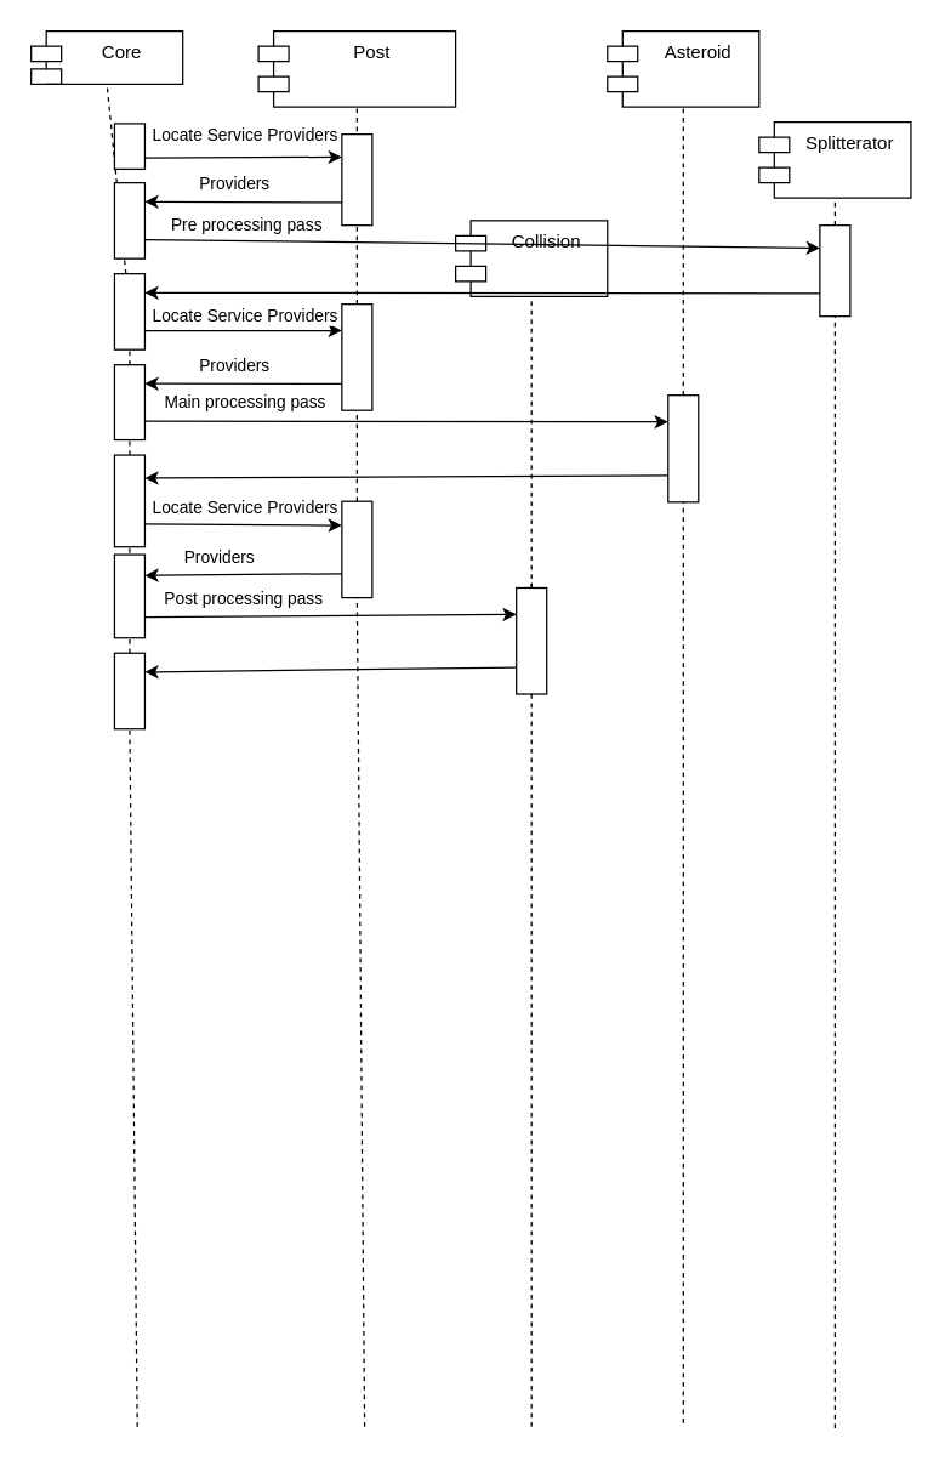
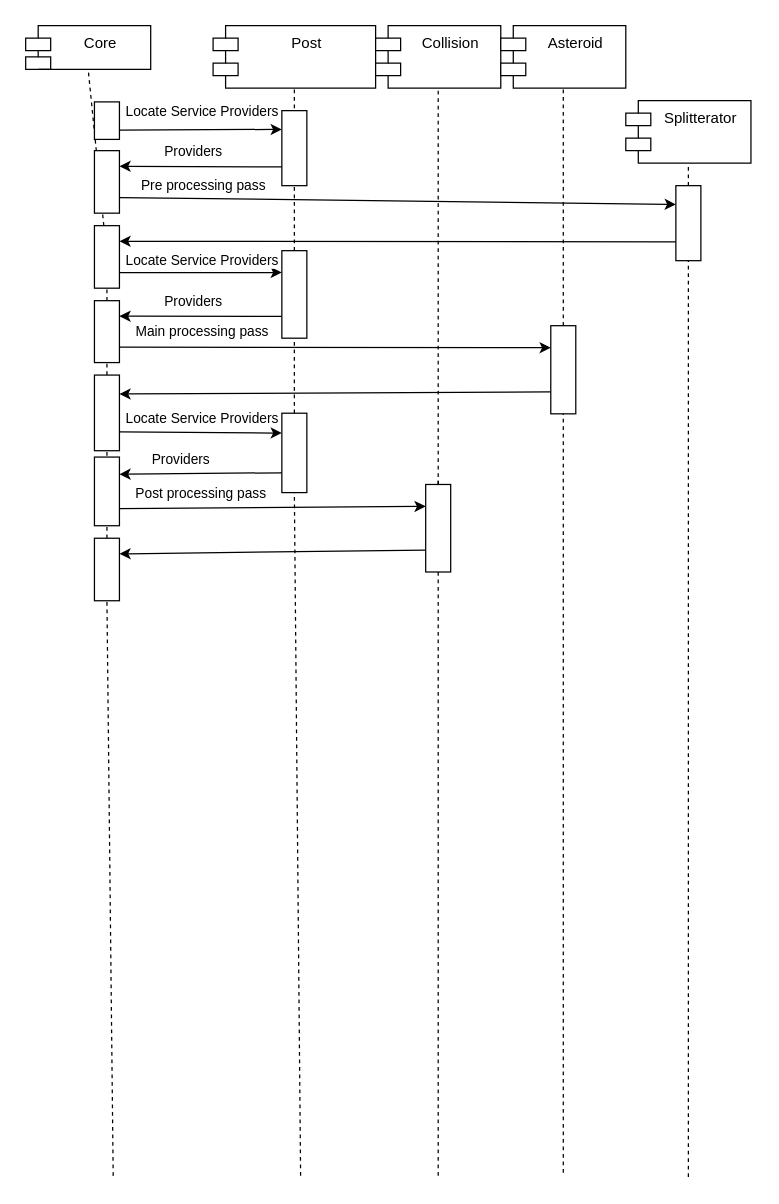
- <mxCell id="4" value="Collision" style="shape=module;align=left;spacingLeft=20;align=center;verticalAlign=top;whiteSpace=wrap;html=1;" vertex="1" parent="1"><mxGeometry x="299.9" y="145" width="100.1" height="50" as="geometry" /></mxCell>
+ <mxCell id="4" value="Collision" style="shape=module;align=left;spacingLeft=20;align=center;verticalAlign=top;whiteSpace=wrap;html=1;" vertex="1" parent="1"><mxGeometry x="299.9" y="20" width="100.1" height="50" as="geometry" /></mxCell>
